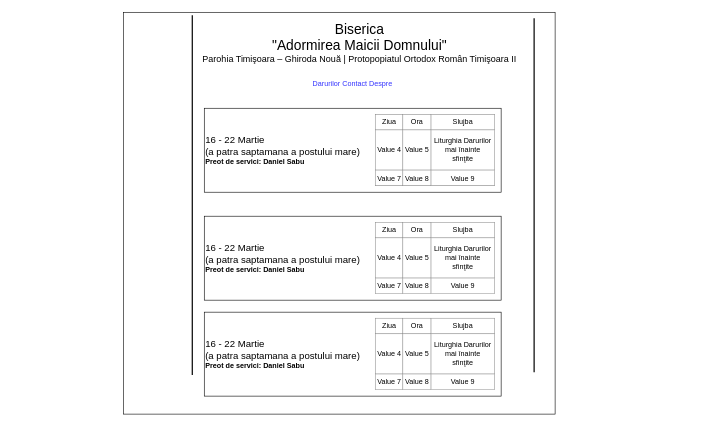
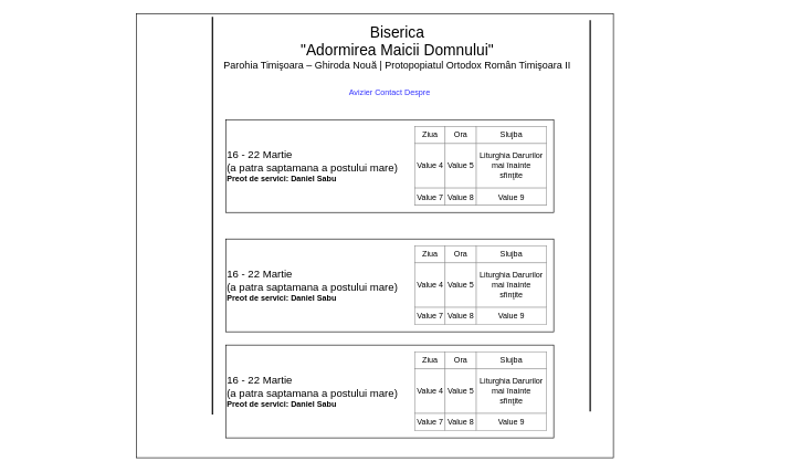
- <mxCell id="12" value="&lt;font color=&quot;#3333FF&quot;&gt;Darurilor Contact Despre&lt;br&gt;&lt;/font&gt;" style="rounded=0;whiteSpace=wrap;html=1;fillColor=#ffffff;align=center;strokeColor=none;" parent="1" vertex="1"><mxGeometry x="480" y="120" width="215" height="40" as="geometry" /></mxCell>
+ <mxCell id="12" value="&lt;font color=&quot;#3333FF&quot;&gt;Avizier Contact Despre&lt;br&gt;&lt;/font&gt;" style="rounded=0;whiteSpace=wrap;html=1;fillColor=#ffffff;align=center;strokeColor=none;" parent="1" vertex="1"><mxGeometry x="480" y="120" width="215" height="40" as="geometry" /></mxCell>
